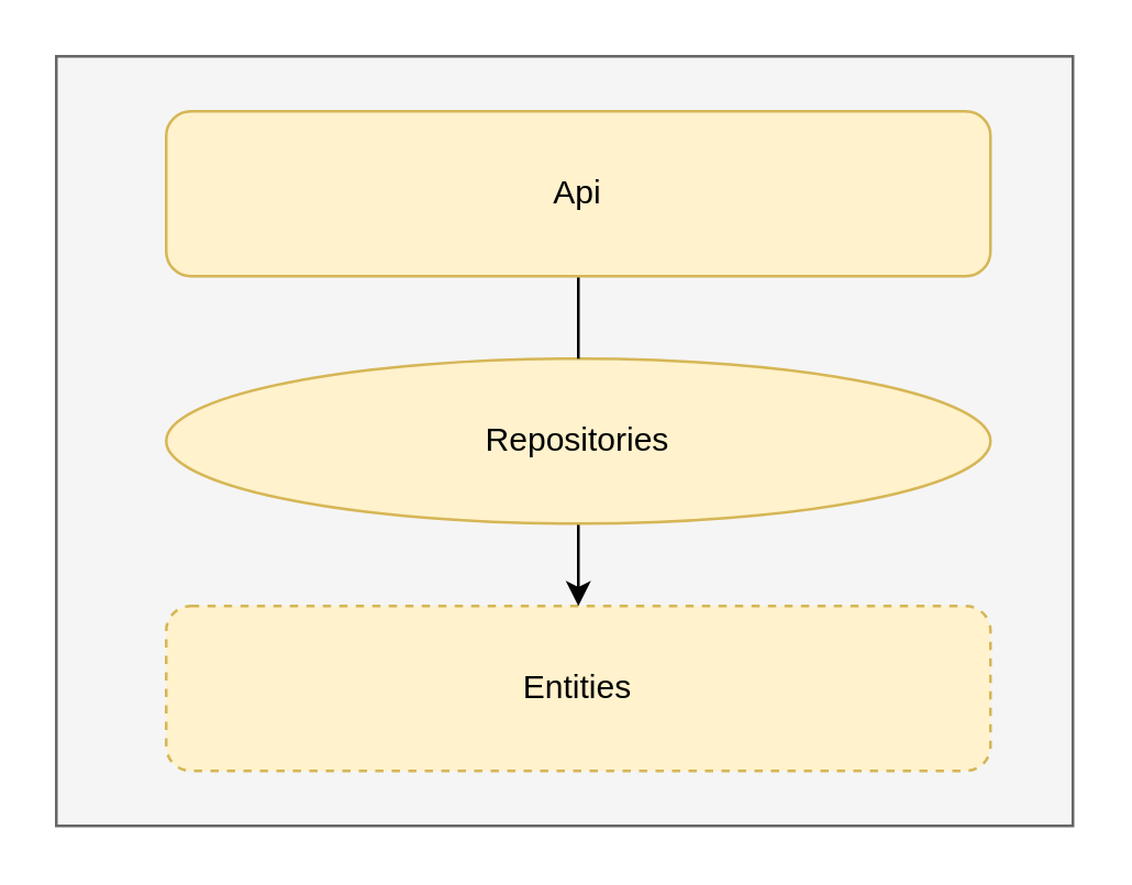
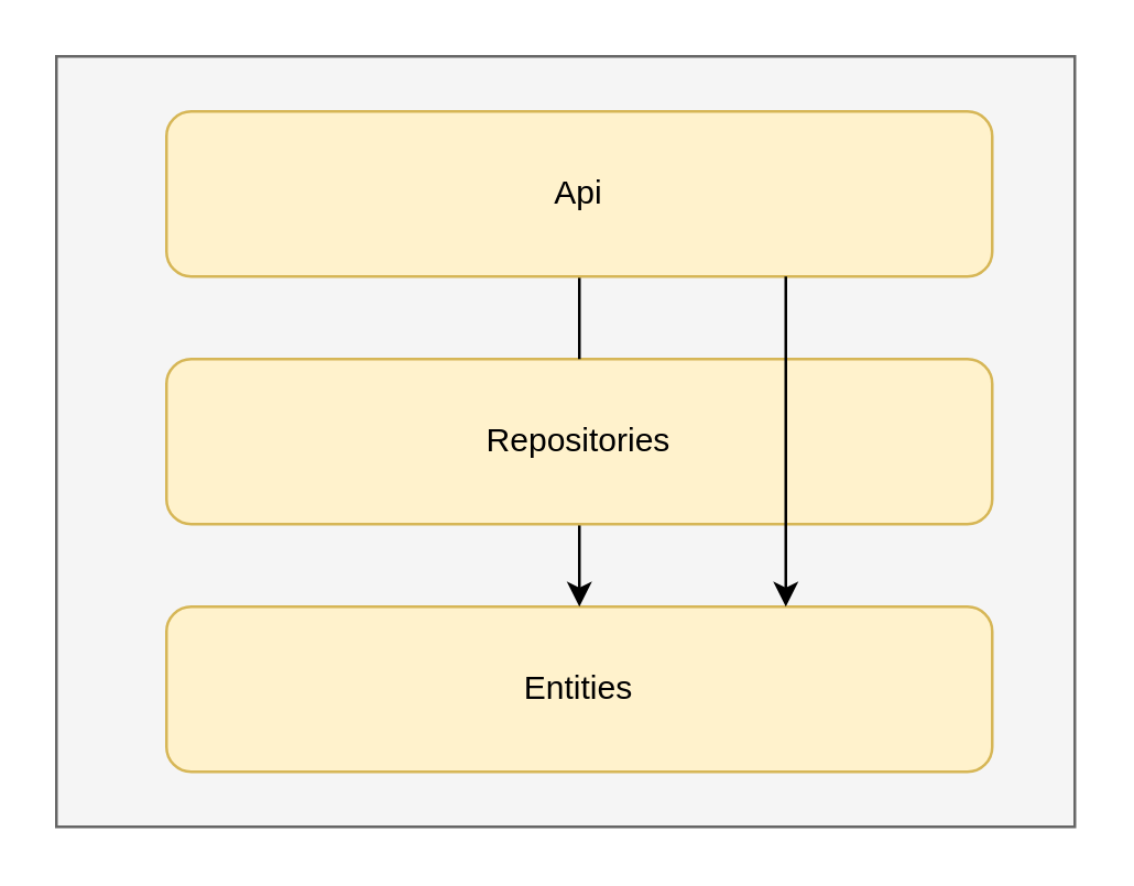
+ <mxCell id="8" value="" style="edgeStyle=orthogonalEdgeStyle;rounded=0;orthogonalLoop=1;jettySize=auto;html=1;entryX=0.75;entryY=0;entryDx=0;entryDy=0;exitX=0.75;exitY=1;exitDx=0;exitDy=0;" edge="1" parent="1" source="7" target="3"><mxGeometry relative="1" as="geometry"><mxPoint x="220" y="110" as="sourcePoint" /><mxPoint x="220" y="140" as="targetPoint" /></mxGeometry></mxCell>
- <mxCell id="5" value="Repositories" style="ellipse;whiteSpace=wrap;html=1;fillColor=#fff2cc;strokeColor=#d6b656;" vertex="1" parent="1"><mxGeometry x="60" y="130" width="300" height="60" as="geometry" /></mxCell>
+ <mxCell id="5" value="Repositories" style="rounded=1;whiteSpace=wrap;html=1;fillColor=#fff2cc;strokeColor=#d6b656;" vertex="1" parent="1"><mxGeometry x="60" y="130" width="300" height="60" as="geometry" /></mxCell>
- <mxCell id="3" value="Entities" style="rounded=1;whiteSpace=wrap;html=1;fillColor=#fff2cc;strokeColor=#d6b656;dashed=1;" vertex="1" parent="1"><mxGeometry x="60" y="220" width="300" height="60" as="geometry" /></mxCell>
+ <mxCell id="3" value="Entities" style="rounded=1;whiteSpace=wrap;html=1;fillColor=#fff2cc;strokeColor=#d6b656;" vertex="1" parent="1"><mxGeometry x="60" y="220" width="300" height="60" as="geometry" /></mxCell>
